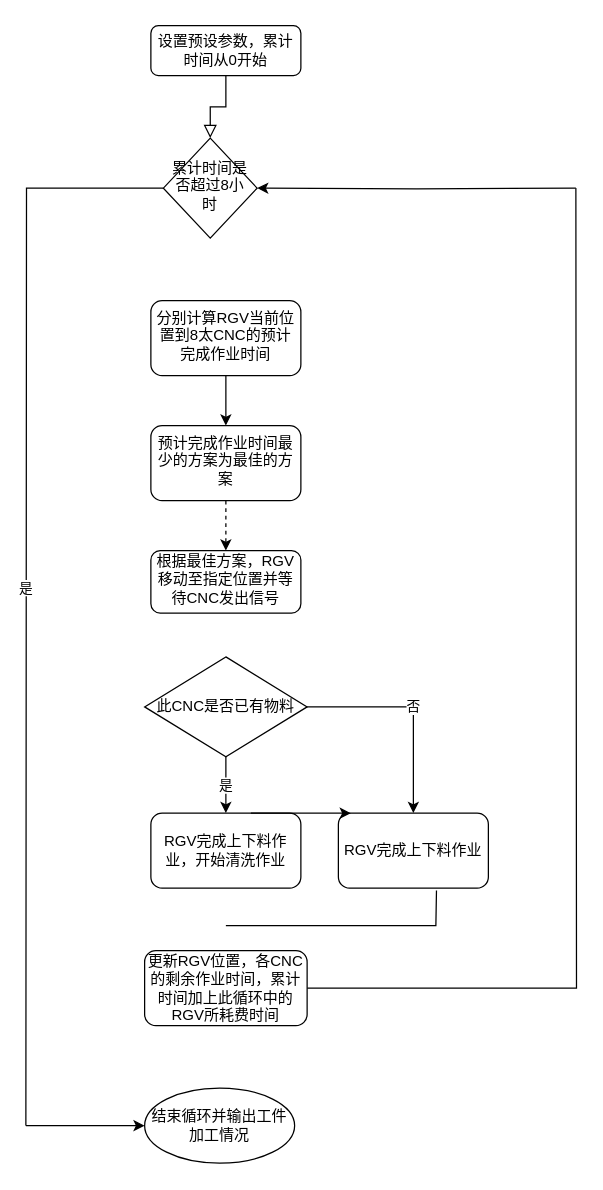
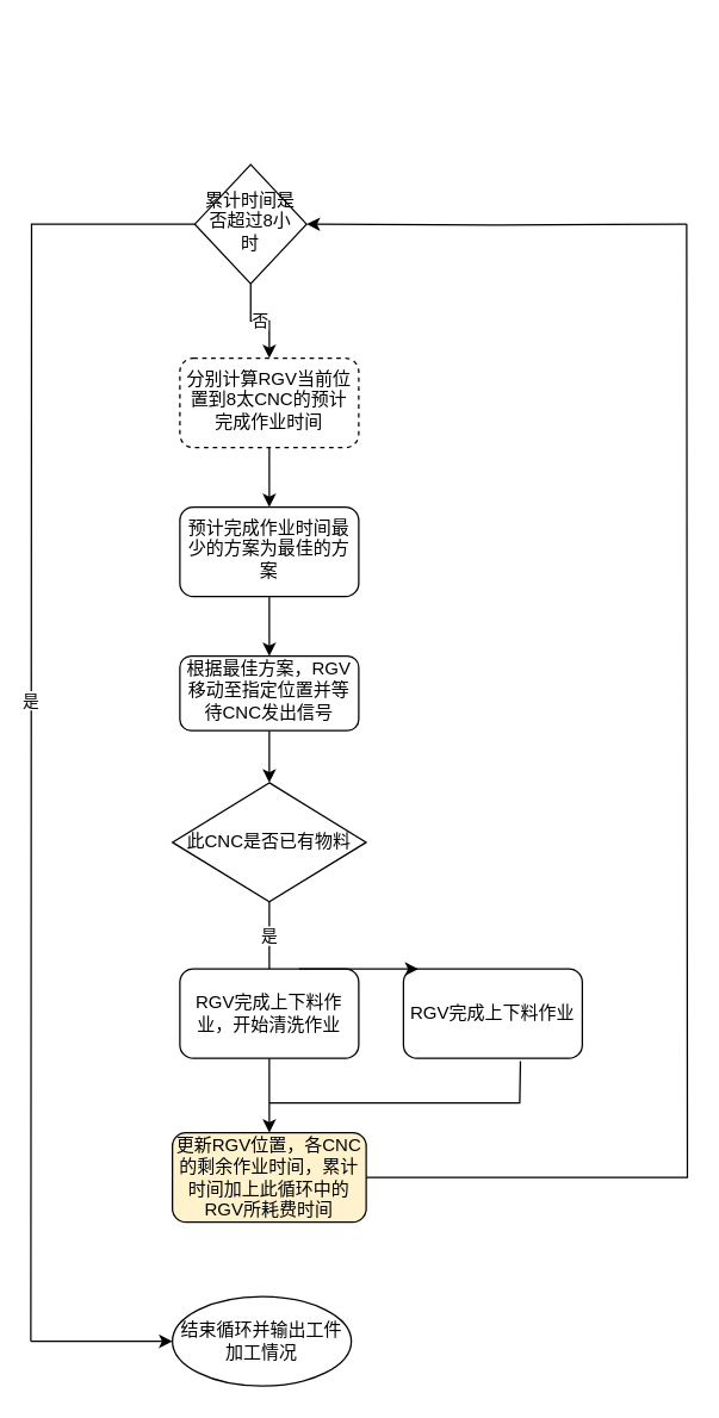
- <mxCell id="3" value="设置预设参数，累计时间从0开始" style="rounded=1;whiteSpace=wrap;html=1;fontSize=12;glass=0;strokeWidth=1;shadow=0;" parent="1" vertex="1"><mxGeometry x="120" y="20" width="120" height="40" as="geometry" /></mxCell>
- <mxCell id="2" value="" style="rounded=0;html=1;jettySize=auto;orthogonalLoop=1;fontSize=11;endArrow=block;endFill=0;endSize=8;strokeWidth=1;shadow=0;labelBackgroundColor=none;edgeStyle=orthogonalEdgeStyle;" parent="1" source="3" target="7" edge="1"><mxGeometry relative="1" as="geometry" /></mxCell>
+ <mxCell id="4" value="否" style="edgeStyle=orthogonalEdgeStyle;rounded=0;orthogonalLoop=1;jettySize=auto;html=1;" edge="1" parent="1" source="7" target="9"><mxGeometry relative="1" as="geometry" /></mxCell>
- <mxCell id="9" value="分别计算RGV当前位置到8太CNC的预计完成作业时间" style="rounded=1;whiteSpace=wrap;html=1;shadow=0;strokeWidth=1;spacing=6;spacingTop=-4;" vertex="1" parent="1"><mxGeometry x="120" y="240" width="120" height="60" as="geometry" /></mxCell>
+ <mxCell id="9" value="分别计算RGV当前位置到8太CNC的预计完成作业时间" style="rounded=1;whiteSpace=wrap;html=1;shadow=0;strokeWidth=1;spacing=6;spacingTop=-4;dashed=1;" vertex="1" parent="1"><mxGeometry x="120" y="240" width="120" height="60" as="geometry" /></mxCell>
- <mxCell id="10" value="" style="edgeStyle=orthogonalEdgeStyle;orthogonalLoop=1;jettySize=auto;html=1;fontFamily=Helvetica;fontSize=11;endArrow=classic;dashed=1;" edge="1" parent="1" source="11" target="13"><mxGeometry relative="1" as="geometry" /></mxCell>
+ <mxCell id="10" value="" style="edgeStyle=orthogonalEdgeStyle;orthogonalLoop=1;jettySize=auto;html=1;fontFamily=Helvetica;fontSize=11;endArrow=classic;" edge="1" parent="1" source="11" target="13"><mxGeometry relative="1" as="geometry" /></mxCell>
+ <mxCell id="12" value="" style="edgeStyle=orthogonalEdgeStyle;rounded=0;orthogonalLoop=1;jettySize=auto;html=1;" edge="1" parent="1" source="13" target="16"><mxGeometry relative="1" as="geometry" /></mxCell>
- <mxCell id="15" value="否" style="edgeStyle=orthogonalEdgeStyle;rounded=0;orthogonalLoop=1;jettySize=auto;html=1;entryX=0.5;entryY=0;entryDx=0;entryDy=0;" edge="1" parent="1" source="16" target="19"><mxGeometry relative="1" as="geometry"><mxPoint x="340" y="640" as="targetPoint" /></mxGeometry></mxCell>
- <mxCell id="14" value="是" style="edgeStyle=orthogonalEdgeStyle;rounded=0;orthogonalLoop=1;jettySize=auto;html=1;" edge="1" parent="1" source="16" target="18"><mxGeometry relative="1" as="geometry" /></mxCell>
+ <mxCell id="14" value="是" style="edgeStyle=orthogonalEdgeStyle;rounded=0;orthogonalLoop=1;jettySize=auto;html=1;endArrow=none;" edge="1" parent="1" source="16" target="18"><mxGeometry relative="1" as="geometry" /></mxCell>
+ <mxCell id="17" value="" style="edgeStyle=orthogonalEdgeStyle;rounded=0;orthogonalLoop=1;jettySize=auto;html=1;" edge="1" parent="1" source="18" target="21"><mxGeometry relative="1" as="geometry" /></mxCell>
- <mxCell id="21" value="更新RGV位置，各CNC的剩余作业时间，累计时间加上此循环中的RGV所耗费时间" style="whiteSpace=wrap;html=1;rounded=1;" vertex="1" parent="1"><mxGeometry x="115" y="760" width="130" height="60" as="geometry" /></mxCell>
+ <mxCell id="21" value="更新RGV位置，各CNC的剩余作业时间，累计时间加上此循环中的RGV所耗费时间" style="whiteSpace=wrap;html=1;rounded=1;fillColor=#fff2cc;" vertex="1" parent="1"><mxGeometry x="115" y="760" width="130" height="60" as="geometry" /></mxCell>
